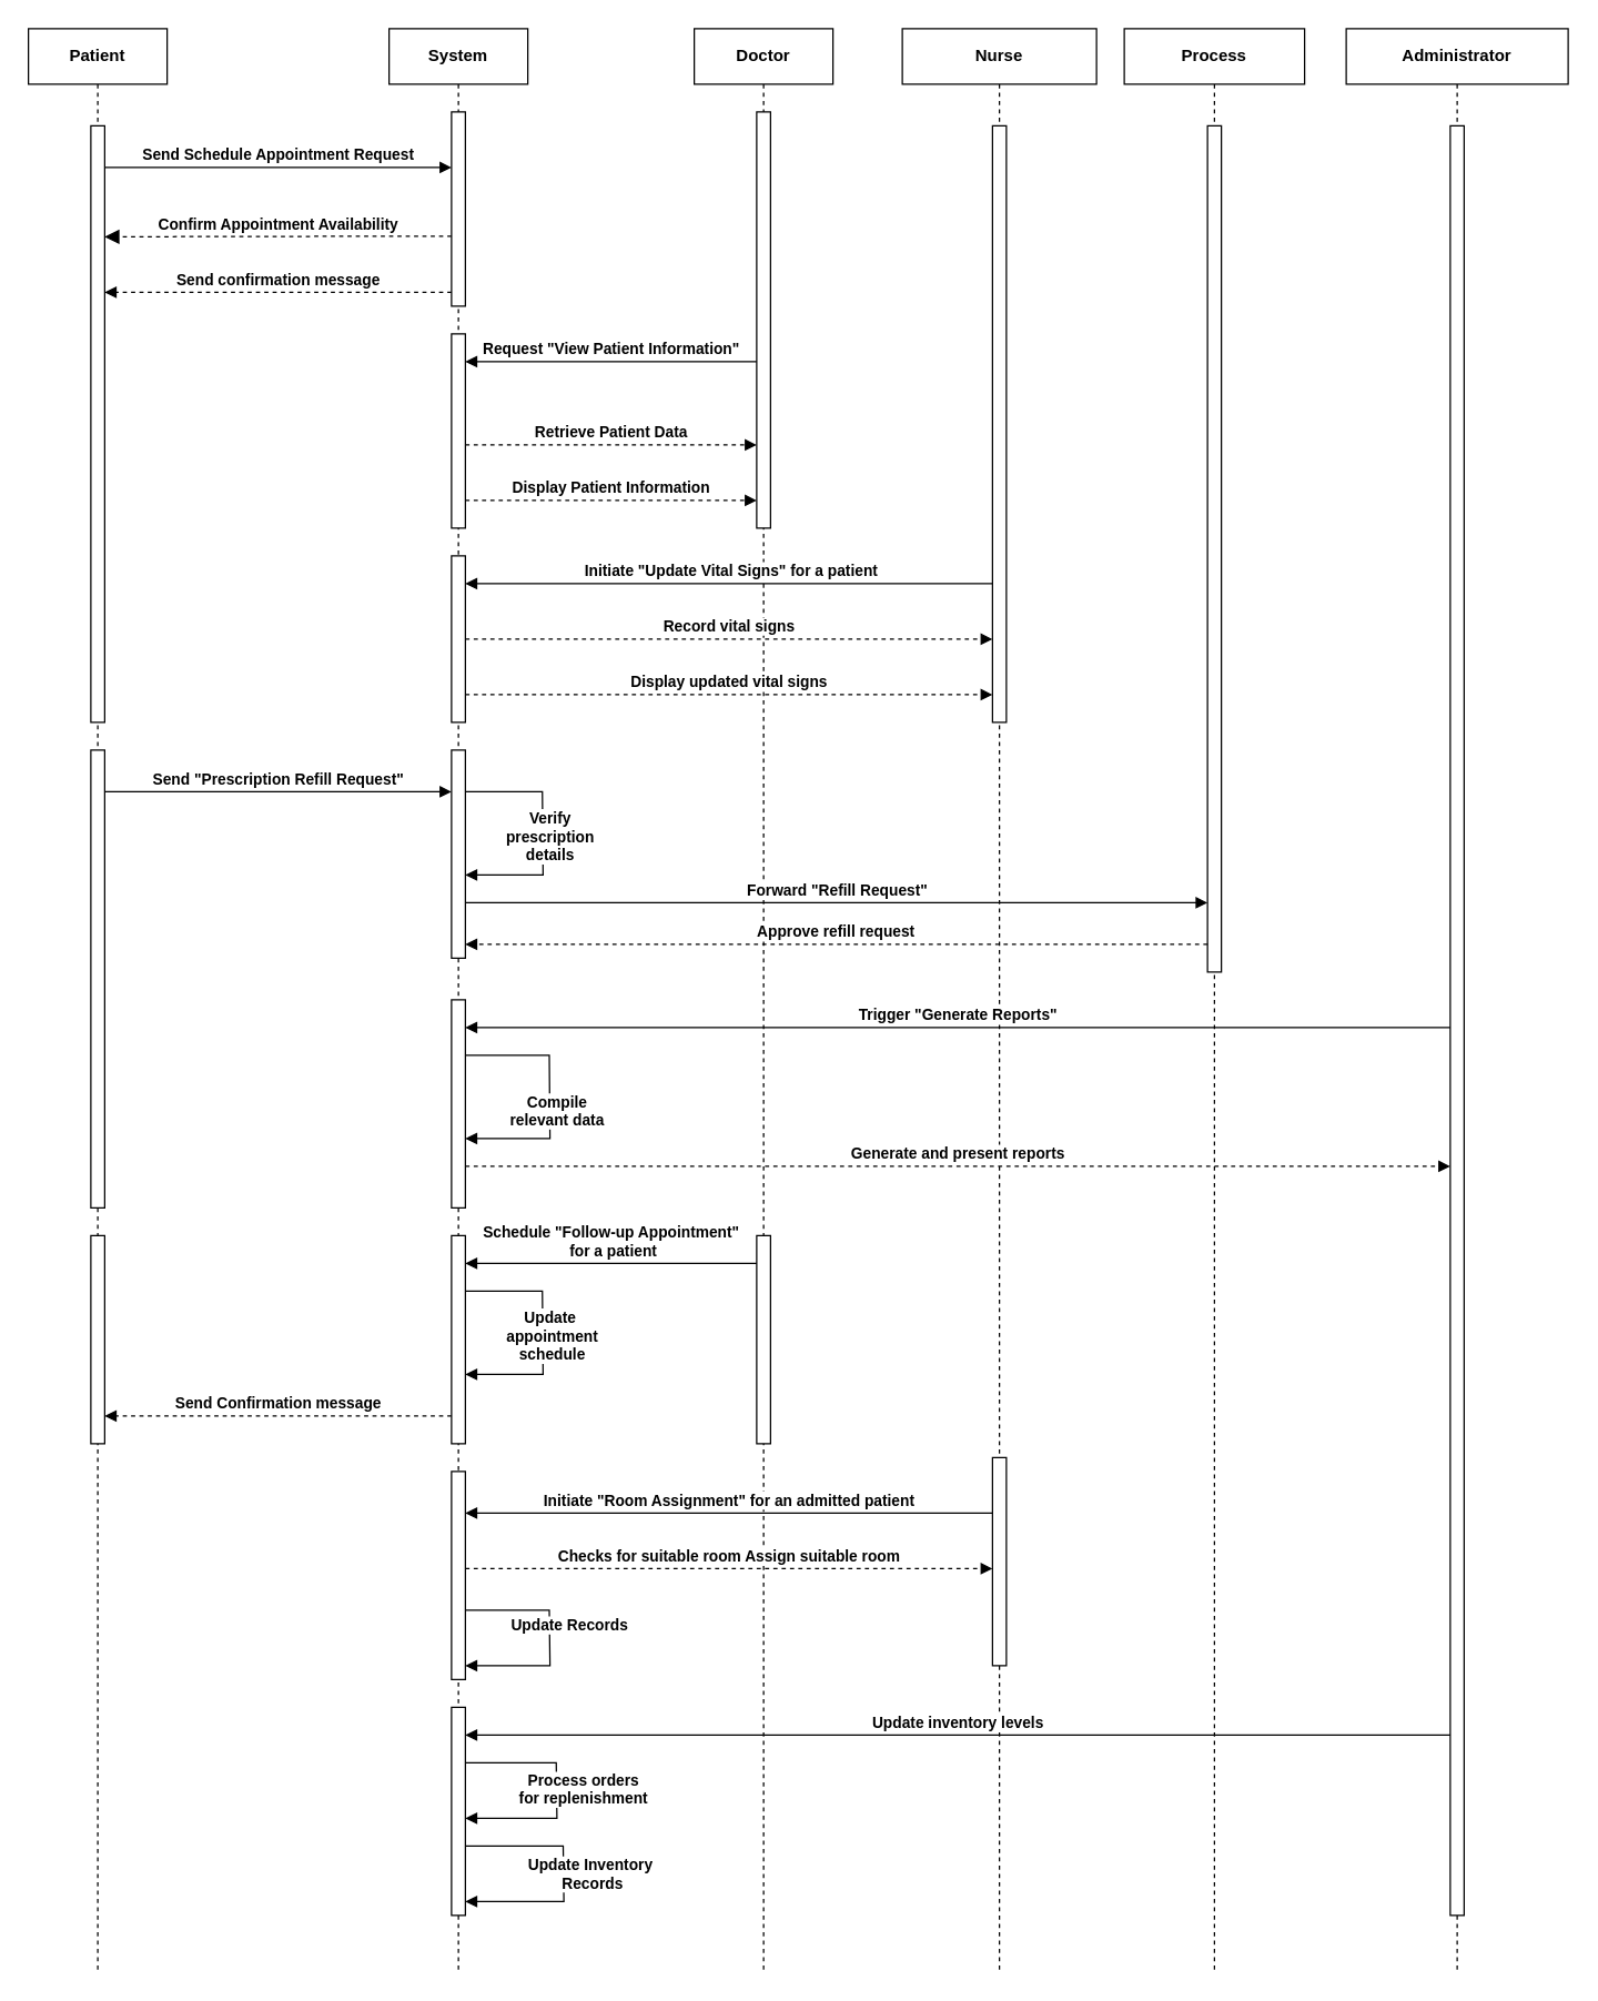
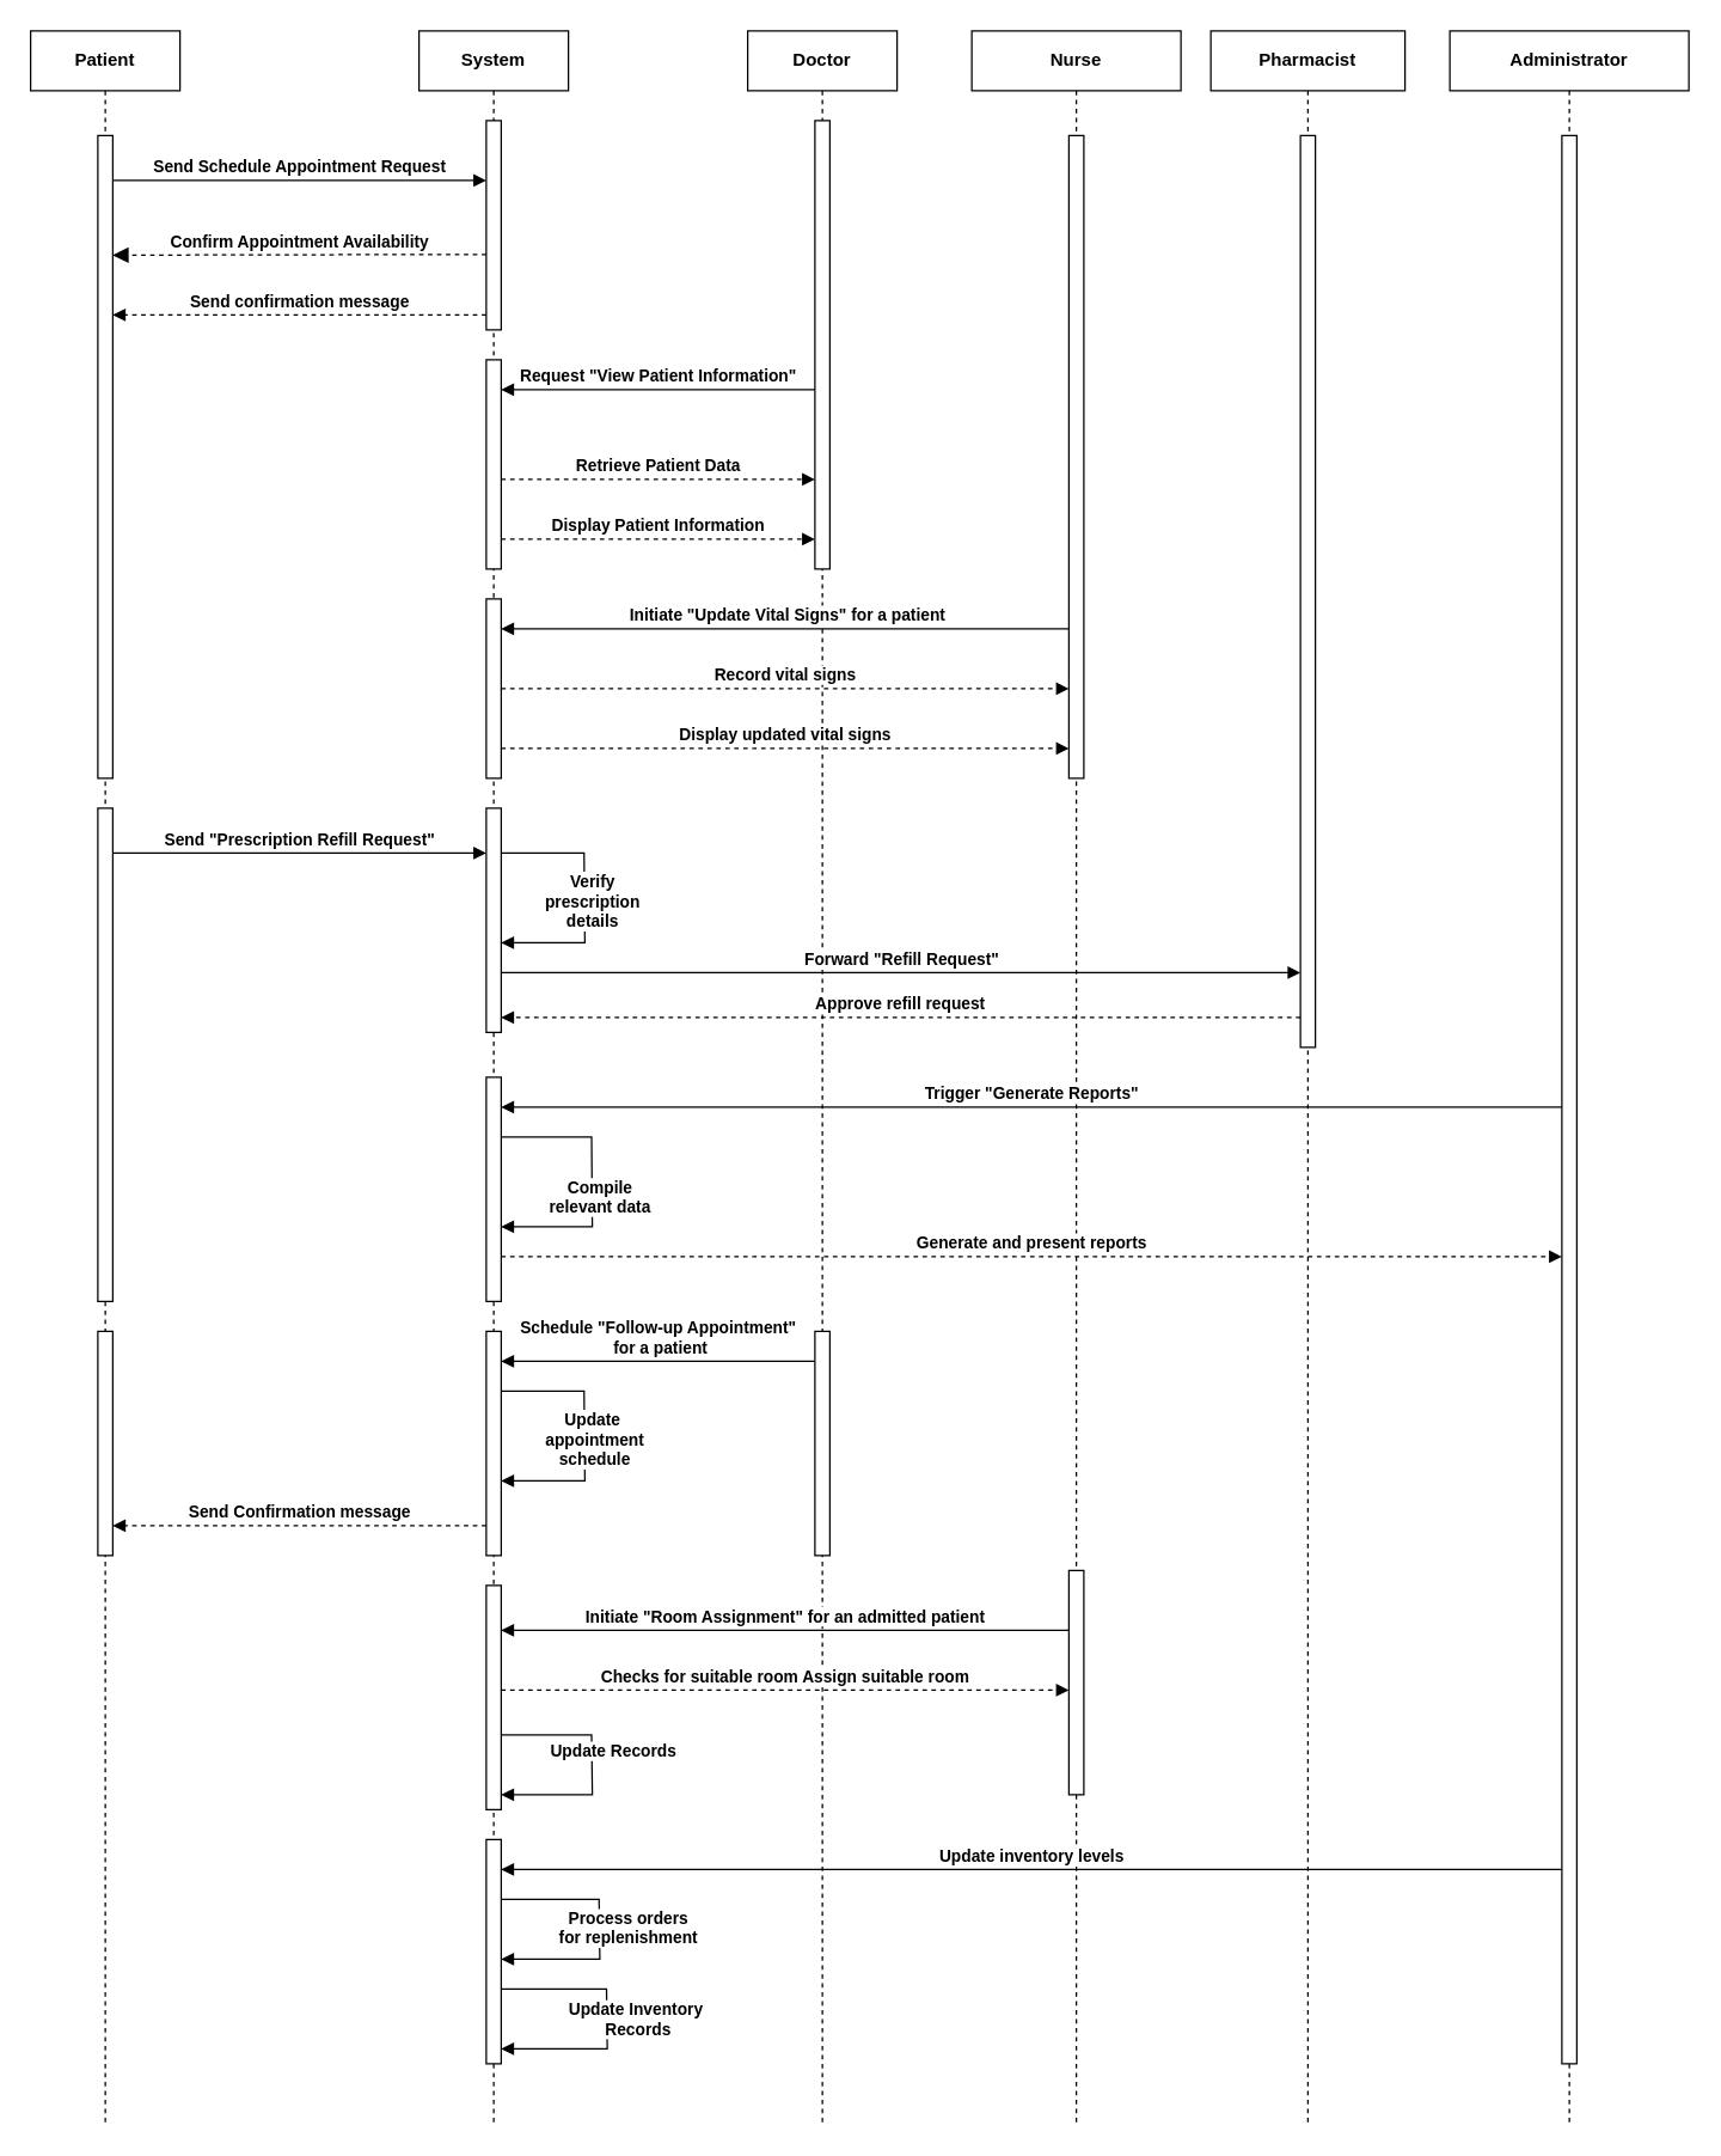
- <mxCell id="32" value="&lt;b&gt;Process&lt;/b&gt;" style="shape=umlLifeline;perimeter=lifelinePerimeter;whiteSpace=wrap;html=1;container=1;dropTarget=0;collapsible=0;recursiveResize=0;outlineConnect=0;portConstraint=eastwest;newEdgeStyle={&quot;curved&quot;:0,&quot;rounded&quot;:0};" parent="1" vertex="1"><mxGeometry x="810" y="20" width="130" height="1400" as="geometry" /></mxCell>
+ <mxCell id="32" value="&lt;b&gt;Pharmacist&lt;/b&gt;" style="shape=umlLifeline;perimeter=lifelinePerimeter;whiteSpace=wrap;html=1;container=1;dropTarget=0;collapsible=0;recursiveResize=0;outlineConnect=0;portConstraint=eastwest;newEdgeStyle={&quot;curved&quot;:0,&quot;rounded&quot;:0};" parent="1" vertex="1"><mxGeometry x="810" y="20" width="130" height="1400" as="geometry" /></mxCell>
